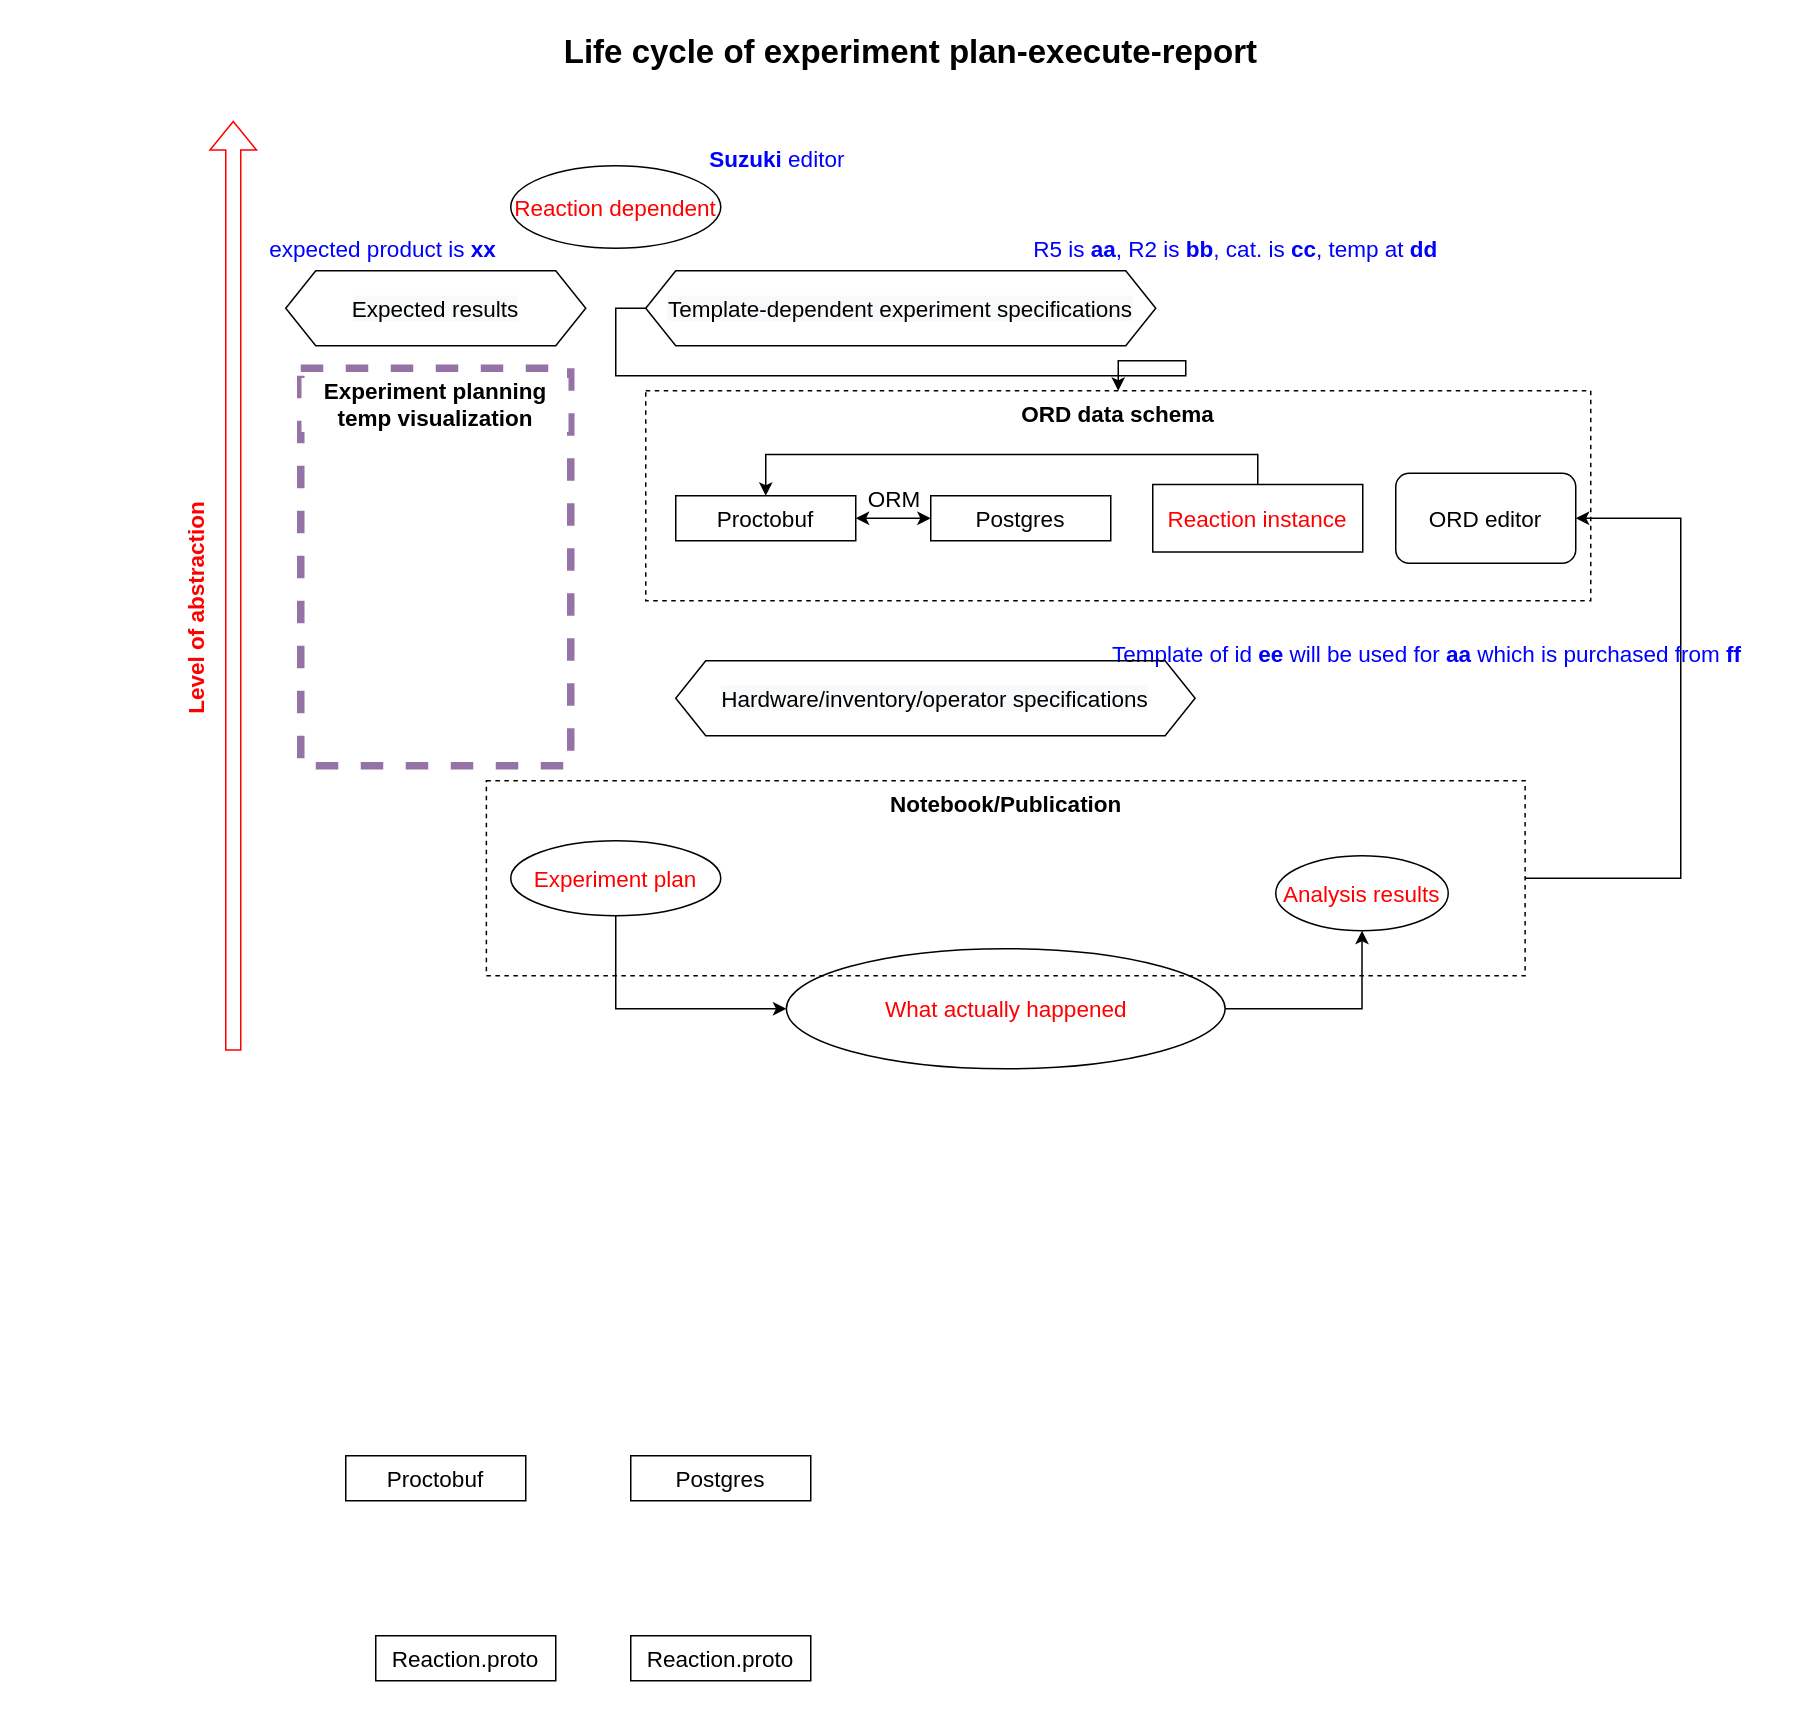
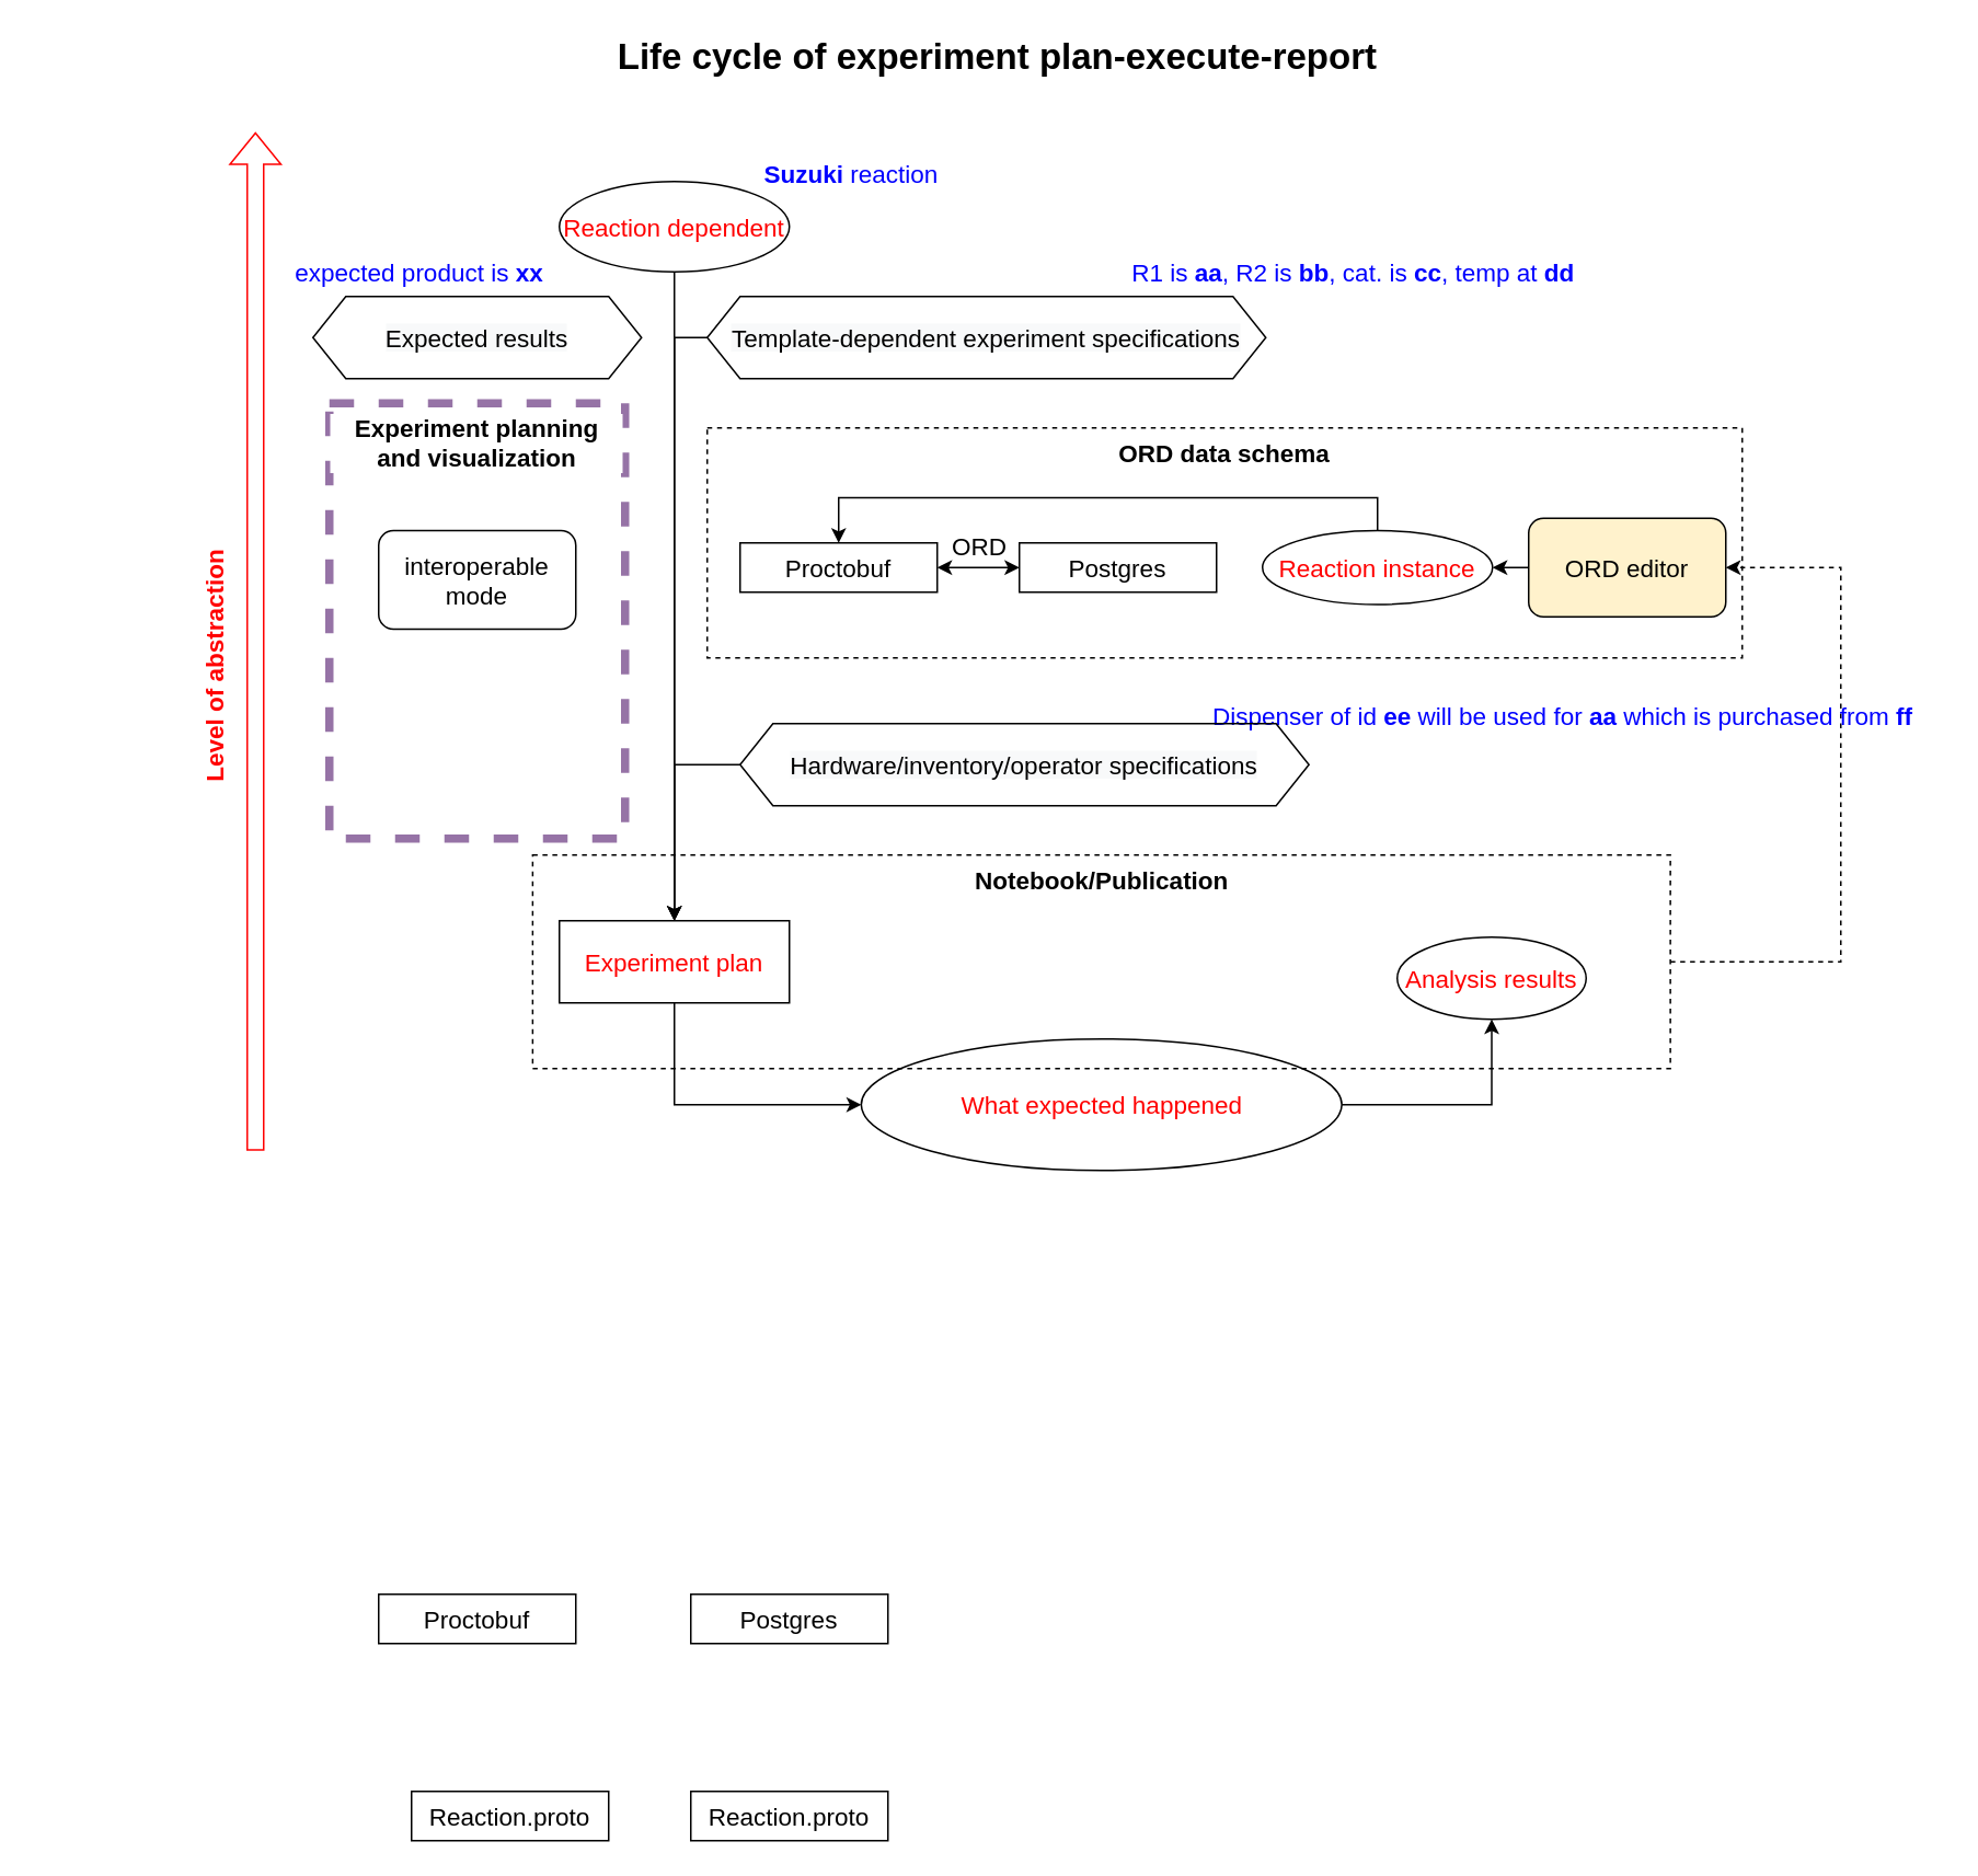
- <mxCell id="22" value="&lt;b&gt;Suzuki &lt;/b&gt;editor&amp;nbsp;" style="text;html=1;strokeColor=none;fillColor=none;align=center;verticalAlign=middle;whiteSpace=wrap;rounded=0;fontSize=15;fontColor=#0000FF;" parent="1" vertex="1"><mxGeometry x="450" y="90" width="140" height="30" as="geometry" /></mxCell>
+ <mxCell id="22" value="&lt;b&gt;Suzuki &lt;/b&gt;reaction&amp;nbsp;" style="text;html=1;strokeColor=none;fillColor=none;align=center;verticalAlign=middle;whiteSpace=wrap;rounded=0;fontSize=15;fontColor=#0000FF;" parent="1" vertex="1"><mxGeometry x="450" y="90" width="140" height="30" as="geometry" /></mxCell>
- <mxCell id="23" value="R5 is &lt;b&gt;aa&lt;/b&gt;, R2 is &lt;b&gt;bb&lt;/b&gt;, cat. is &lt;b&gt;cc&lt;/b&gt;, temp at &lt;b&gt;dd&lt;/b&gt;" style="text;html=1;strokeColor=none;fillColor=none;align=center;verticalAlign=middle;whiteSpace=wrap;rounded=0;fontSize=15;fontColor=#0000FF;" parent="1" vertex="1"><mxGeometry x="680" y="150" width="287" height="30" as="geometry" /></mxCell>
+ <mxCell id="23" value="R1 is &lt;b&gt;aa&lt;/b&gt;, R2 is &lt;b&gt;bb&lt;/b&gt;, cat. is &lt;b&gt;cc&lt;/b&gt;, temp at &lt;b&gt;dd&lt;/b&gt;" style="text;html=1;strokeColor=none;fillColor=none;align=center;verticalAlign=middle;whiteSpace=wrap;rounded=0;fontSize=15;fontColor=#0000FF;" parent="1" vertex="1"><mxGeometry x="680" y="150" width="287" height="30" as="geometry" /></mxCell>
+ <mxCell id="14" style="edgeStyle=orthogonalEdgeStyle;rounded=0;orthogonalLoop=1;jettySize=auto;html=1;fontSize=15;startArrow=none;startFill=0;endArrow=classic;endFill=1;" parent="1" source="15" target="18" edge="1"><mxGeometry relative="1" as="geometry" /></mxCell>
- <mxCell id="16" style="edgeStyle=orthogonalEdgeStyle;rounded=0;orthogonalLoop=1;jettySize=auto;html=1;fontSize=15;startArrow=none;startFill=0;endArrow=classic;endFill=1;exitX=0;exitY=0.5;exitDx=0;exitDy=0;" parent="1" source="25" target="3" edge="1"><mxGeometry relative="1" as="geometry"><mxPoint x="410" y="510" as="targetPoint" /><mxPoint x="480" as="sourcePoint" y="210" /></mxGeometry></mxCell>
+ <mxCell id="16" style="edgeStyle=orthogonalEdgeStyle;rounded=0;orthogonalLoop=1;jettySize=auto;html=1;fontSize=15;startArrow=none;startFill=0;endArrow=classic;endFill=1;entryX=0.5;entryY=0;entryDx=0;entryDy=0;exitX=0;exitY=0.5;exitDx=0;exitDy=0;" parent="1" source="25" target="18" edge="1"><mxGeometry relative="1" as="geometry"><mxPoint x="410" y="510" as="targetPoint" /><mxPoint x="480" as="sourcePoint" y="210" /></mxGeometry></mxCell>
- <mxCell id="2" value="&lt;b style=&quot;&quot;&gt;Experiment planning temp visualization&lt;/b&gt;" style="rounded=0;whiteSpace=wrap;html=1;fontSize=15;fillColor=none;align=center;verticalAlign=top;labelBackgroundColor=default;strokeColor=#9673a6;dashed=1;strokeWidth=5;" parent="1" vertex="1"><mxGeometry x="200" y="245" width="180" height="265" as="geometry" /></mxCell>
+ <mxCell id="2" value="&lt;b style=&quot;&quot;&gt;Experiment planning and visualization&lt;/b&gt;" style="rounded=0;whiteSpace=wrap;html=1;fontSize=15;fillColor=none;align=center;verticalAlign=top;labelBackgroundColor=default;strokeColor=#9673a6;dashed=1;strokeWidth=5;" parent="1" vertex="1"><mxGeometry x="200" y="245" width="180" height="265" as="geometry" /></mxCell>
- <mxCell id="9" value="ORM" style="text;html=1;strokeColor=none;fillColor=none;align=center;verticalAlign=middle;whiteSpace=wrap;rounded=0;fontSize=15;" parent="1" vertex="1"><mxGeometry x="566" y="317" width="60" height="30" as="geometry" /></mxCell>
+ <mxCell id="9" value="ORD" style="text;html=1;strokeColor=none;fillColor=none;align=center;verticalAlign=middle;whiteSpace=wrap;rounded=0;fontSize=15;" parent="1" vertex="1"><mxGeometry x="566" y="317" width="60" height="30" as="geometry" /></mxCell>
- <mxCell id="13" value="Reaction instance" style="whiteSpace=wrap;html=1;fontSize=15;fillColor=none;fontColor=#FF0000;rounded=0;" parent="1" vertex="1"><mxGeometry x="768" y="322.5" width="140" height="45" as="geometry" /></mxCell>
+ <mxCell id="13" value="Reaction instance" style="ellipse;whiteSpace=wrap;html=1;fontSize=15;fillColor=none;fontColor=#FF0000;" parent="1" vertex="1"><mxGeometry x="768" y="322.5" width="140" height="45" as="geometry" /></mxCell>
+ <mxCell id="4" style="edgeStyle=orthogonalEdgeStyle;rounded=0;orthogonalLoop=1;jettySize=auto;html=1;exitX=0;exitY=0.5;exitDx=0;exitDy=0;entryX=1;entryY=0.5;entryDx=0;entryDy=0;strokeColor=#000000;fontSize=15;fontColor=#FF0000;startArrow=none;startFill=0;endArrow=classic;endFill=1;" parent="1" source="5" target="13" edge="1"><mxGeometry relative="1" as="geometry" /></mxCell>
- <mxCell id="5" value="ORD editor" style="rounded=1;whiteSpace=wrap;html=1;fontSize=15;" parent="1" vertex="1"><mxGeometry x="930" y="315" width="120" height="60" as="geometry" /></mxCell>
+ <mxCell id="5" value="ORD editor" style="rounded=1;whiteSpace=wrap;html=1;fontSize=15;fillColor=#fff2cc;" parent="1" vertex="1"><mxGeometry x="930" y="315" width="120" height="60" as="geometry" /></mxCell>
+ <mxCell id="33" value="interoperable mode" style="rounded=1;whiteSpace=wrap;html=1;fontSize=15;" parent="1" vertex="1"><mxGeometry x="230" y="322.5" width="120" height="60" as="geometry" /></mxCell>
- <mxCell id="24" value="Template of id &lt;b&gt;ee &lt;/b&gt;will be used for &lt;b&gt;aa &lt;/b&gt;which is purchased from &lt;b&gt;ff&lt;/b&gt;" style="text;html=1;strokeColor=none;fillColor=none;align=center;verticalAlign=middle;whiteSpace=wrap;rounded=0;fontSize=15;fontColor=#0000FF;" parent="1" vertex="1"><mxGeometry x="720" y="420" width="462" height="30" as="geometry" /></mxCell>
+ <mxCell id="24" value="Dispenser of id &lt;b&gt;ee &lt;/b&gt;will be used for &lt;b&gt;aa &lt;/b&gt;which is purchased from &lt;b&gt;ff&lt;/b&gt;" style="text;html=1;strokeColor=none;fillColor=none;align=center;verticalAlign=middle;whiteSpace=wrap;rounded=0;fontSize=15;fontColor=#0000FF;" parent="1" vertex="1"><mxGeometry x="720" y="420" width="462" height="30" as="geometry" /></mxCell>
+ <mxCell id="31" style="edgeStyle=orthogonalEdgeStyle;rounded=0;orthogonalLoop=1;jettySize=auto;html=1;strokeColor=#000000;fontSize=15;fontColor=#FF0000;startArrow=none;startFill=0;endArrow=classic;endFill=1;entryX=0.5;entryY=0;entryDx=0;entryDy=0;" parent="1" source="32" target="18" edge="1"><mxGeometry relative="1" as="geometry"><mxPoint x="410" y="550" as="targetPoint" /><Array as="points"><mxPoint x="410" y="465" /></Array></mxGeometry></mxCell>
- <mxCell id="10" style="edgeStyle=orthogonalEdgeStyle;rounded=0;orthogonalLoop=1;jettySize=auto;html=1;exitX=1;exitY=0.5;exitDx=0;exitDy=0;entryX=1;entryY=0.5;entryDx=0;entryDy=0;strokeColor=#000000;fontSize=15;startArrow=none;startFill=0;endArrow=classic;endFill=1;" parent="1" source="11" target="5" edge="1"><mxGeometry relative="1" as="geometry"><Array as="points"><mxPoint x="1120" y="585" /><mxPoint x="1120" y="345" /></Array></mxGeometry></mxCell>
+ <mxCell id="10" style="edgeStyle=orthogonalEdgeStyle;rounded=0;orthogonalLoop=1;jettySize=auto;html=1;exitX=1;exitY=0.5;exitDx=0;exitDy=0;entryX=1;entryY=0.5;entryDx=0;entryDy=0;strokeColor=#000000;fontSize=15;startArrow=none;startFill=0;endArrow=classic;endFill=1;dashed=1;" parent="1" source="11" target="5" edge="1"><mxGeometry relative="1" as="geometry"><Array as="points"><mxPoint x="1120" y="585" /><mxPoint x="1120" y="345" /></Array></mxGeometry></mxCell>
- <mxCell id="18" value="Experiment plan" style="ellipse;whiteSpace=wrap;html=1;fontSize=15;fillColor=none;fontColor=#FF0000;" parent="1" vertex="1"><mxGeometry x="340" y="560" width="140" height="50" as="geometry" /></mxCell>
+ <mxCell id="18" value="Experiment plan" style="whiteSpace=wrap;html=1;fontSize=15;fillColor=none;fontColor=#FF0000;rounded=0;" parent="1" vertex="1"><mxGeometry x="340" y="560" width="140" height="50" as="geometry" /></mxCell>
- <mxCell id="21" value="What actually happened" style="ellipse;whiteSpace=wrap;html=1;fontSize=15;fillColor=none;fontColor=#FF0000;" parent="1" vertex="1"><mxGeometry x="523.75" y="632" width="292.5" height="80" as="geometry" /></mxCell>
+ <mxCell id="21" value="What expected happened" style="ellipse;whiteSpace=wrap;html=1;fontSize=15;fillColor=none;fontColor=#FF0000;" parent="1" vertex="1"><mxGeometry x="523.75" y="632" width="292.5" height="80" as="geometry" /></mxCell>
